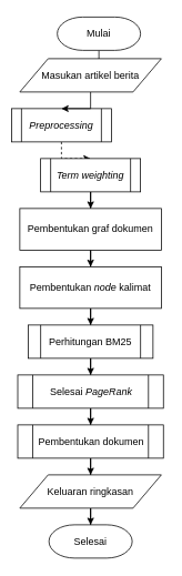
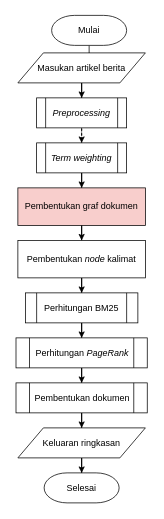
- <mxCell id="5" value="&lt;i&gt;Preprocessing&lt;/i&gt;" style="shape=process;whiteSpace=wrap;html=1;backgroundOutline=1;strokeWidth=1;" vertex="1" parent="1"><mxGeometry x="13" y="130" width="120" height="40" as="geometry" /></mxCell>
+ <mxCell id="5" value="&lt;i&gt;Preprocessing&lt;/i&gt;" style="shape=process;whiteSpace=wrap;html=1;backgroundOutline=1;strokeWidth=1;" vertex="1" parent="1"><mxGeometry x="48" y="130" width="120" height="40" as="geometry" /></mxCell>
- <mxCell id="11" value="Pembentukan graf dokumen" style="rounded=0;whiteSpace=wrap;html=1;strokeWidth=1;" vertex="1" parent="1"><mxGeometry x="23" y="250" width="170" height="50" as="geometry" /></mxCell>
+ <mxCell id="11" value="Pembentukan graf dokumen" style="rounded=0;whiteSpace=wrap;html=1;strokeWidth=1;fillColor=#f8cecc;" vertex="1" parent="1"><mxGeometry x="23" y="250" width="170" height="50" as="geometry" /></mxCell>
- <mxCell id="17" value="Selesai &lt;i&gt;PageRank&lt;/i&gt;" style="shape=process;whiteSpace=wrap;html=1;backgroundOutline=1;strokeWidth=1;" vertex="1" parent="1"><mxGeometry x="20.5" y="450" width="175" height="40" as="geometry" /></mxCell>
+ <mxCell id="17" value="Perhitungan &lt;i&gt;PageRank&lt;/i&gt;" style="shape=process;whiteSpace=wrap;html=1;backgroundOutline=1;strokeWidth=1;" vertex="1" parent="1"><mxGeometry x="20.5" y="450" width="175" height="40" as="geometry" /></mxCell>
